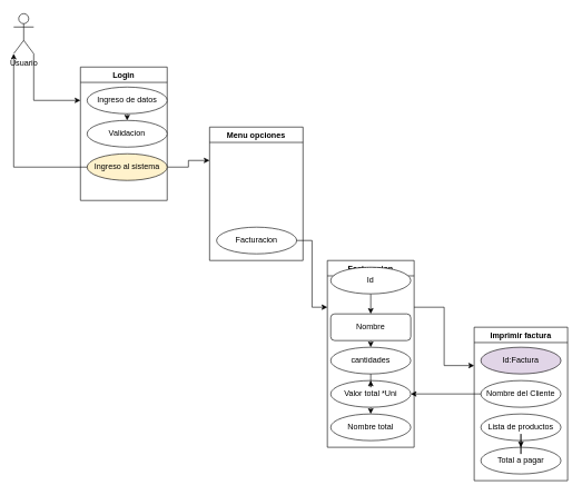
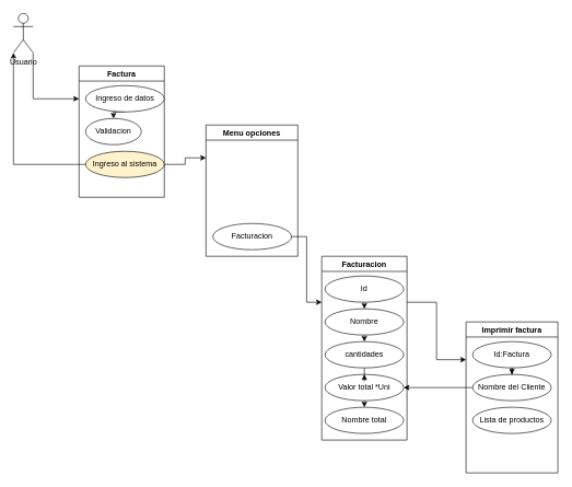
- <mxCell id="3" value="Login" style="swimlane;" parent="1" vertex="1"><mxGeometry x="120" y="100" width="130" height="200" as="geometry" /></mxCell>
+ <mxCell id="3" value="Factura" style="swimlane;" parent="1" vertex="1"><mxGeometry x="120" y="100" width="130" height="200" as="geometry" /></mxCell>
- <mxCell id="6" value="Validacion" style="ellipse;whiteSpace=wrap;html=1;" vertex="1" parent="3"><mxGeometry x="10" y="80" width="120" height="40" as="geometry" /></mxCell>
+ <mxCell id="6" value="Validacion" style="ellipse;whiteSpace=wrap;html=1;" vertex="1" parent="3"><mxGeometry x="10" y="80" width="85" height="40" as="geometry" /></mxCell>
- <mxCell id="13" value="Id" style="ellipse;whiteSpace=wrap;html=1;" vertex="1" parent="11"><mxGeometry x="5" y="10" width="120" height="40" as="geometry" /></mxCell>
+ <mxCell id="13" value="Id" style="ellipse;whiteSpace=wrap;html=1;" vertex="1" parent="11"><mxGeometry x="5" y="30" width="120" height="40" as="geometry" /></mxCell>
- <mxCell id="15" value="Nombre" style="whiteSpace=wrap;html=1;rounded=1;" vertex="1" parent="11"><mxGeometry x="5" y="80" width="120" height="40" as="geometry" /></mxCell>
+ <mxCell id="15" value="Nombre" style="ellipse;whiteSpace=wrap;html=1;" vertex="1" parent="11"><mxGeometry x="5" y="80" width="120" height="40" as="geometry" /></mxCell>
- <mxCell id="23" value="Id:Factura" style="ellipse;whiteSpace=wrap;html=1;fillColor=#e1d5e7;" vertex="1" parent="21"><mxGeometry x="10" y="30" width="120" height="40" as="geometry" /></mxCell>
+ <mxCell id="23" value="Id:Factura" style="ellipse;whiteSpace=wrap;html=1;" vertex="1" parent="21"><mxGeometry x="10" y="30" width="120" height="40" as="geometry" /></mxCell>
+ <mxCell id="22" value="" style="edgeStyle=orthogonalEdgeStyle;rounded=0;orthogonalLoop=1;jettySize=auto;html=1;" edge="1" parent="21" source="23" target="25"><mxGeometry relative="1" as="geometry" /></mxCell>
- <mxCell id="28" value="" style="edgeStyle=orthogonalEdgeStyle;rounded=0;orthogonalLoop=1;jettySize=auto;html=1;" edge="1" parent="21" source="26" target="27"><mxGeometry relative="1" as="geometry" /></mxCell>
- <mxCell id="27" value="Total a pagar" style="ellipse;whiteSpace=wrap;html=1;" vertex="1" parent="21"><mxGeometry x="10" y="180" width="120" height="40" as="geometry" /></mxCell>
